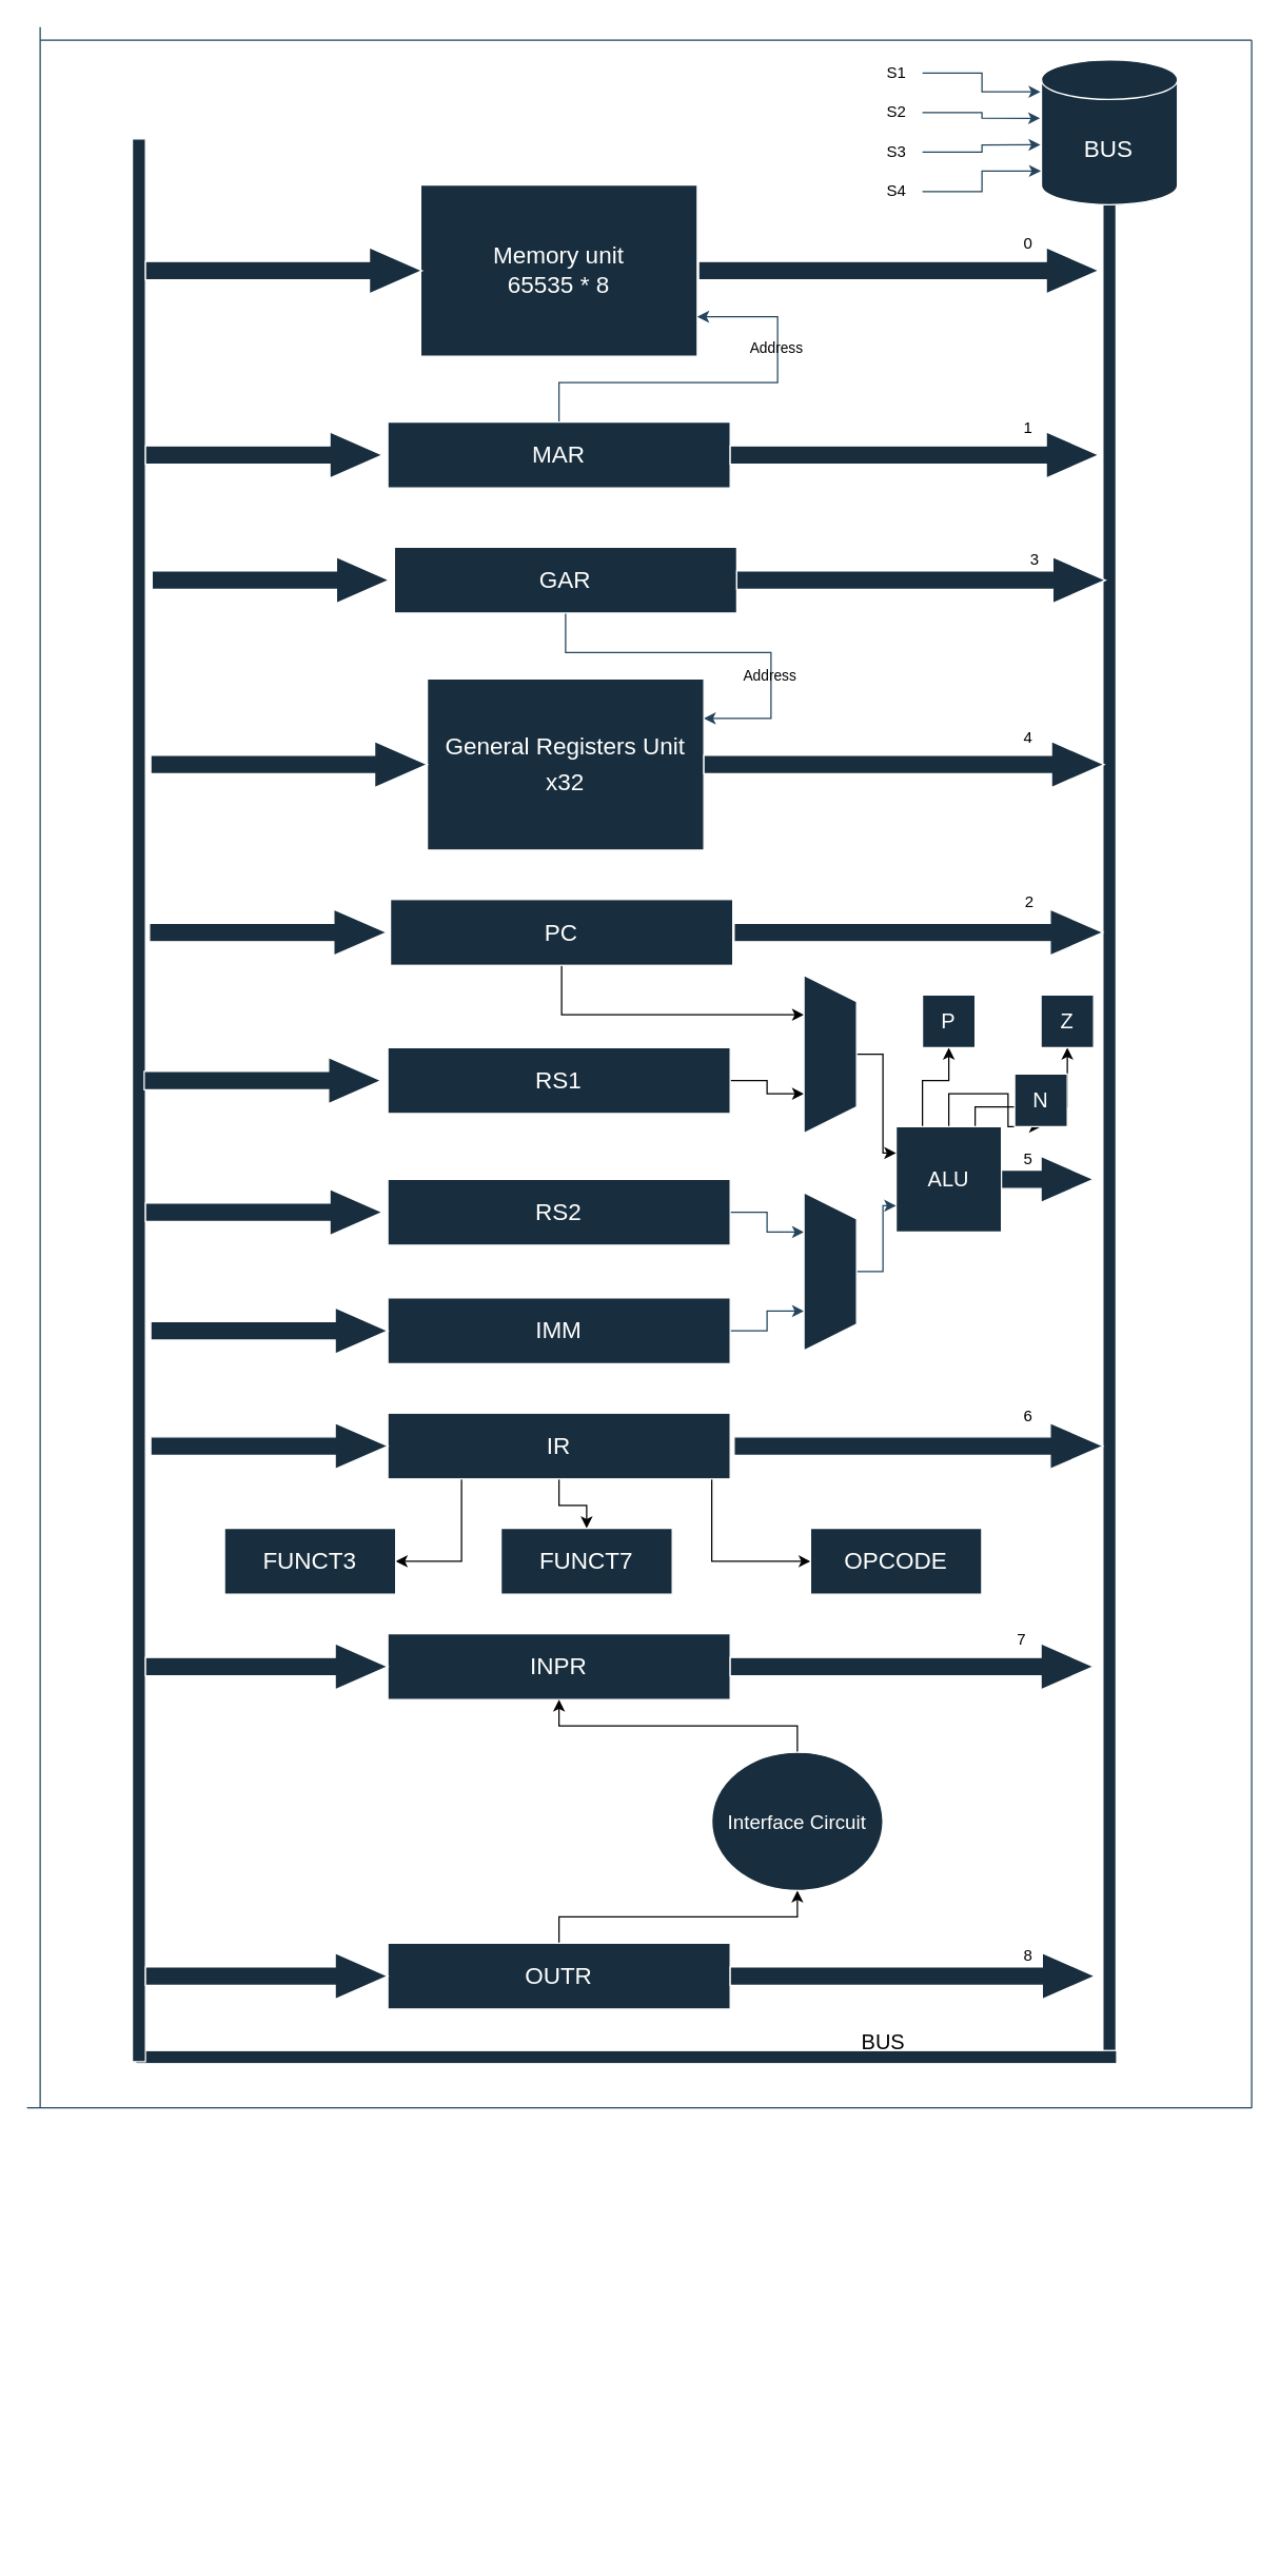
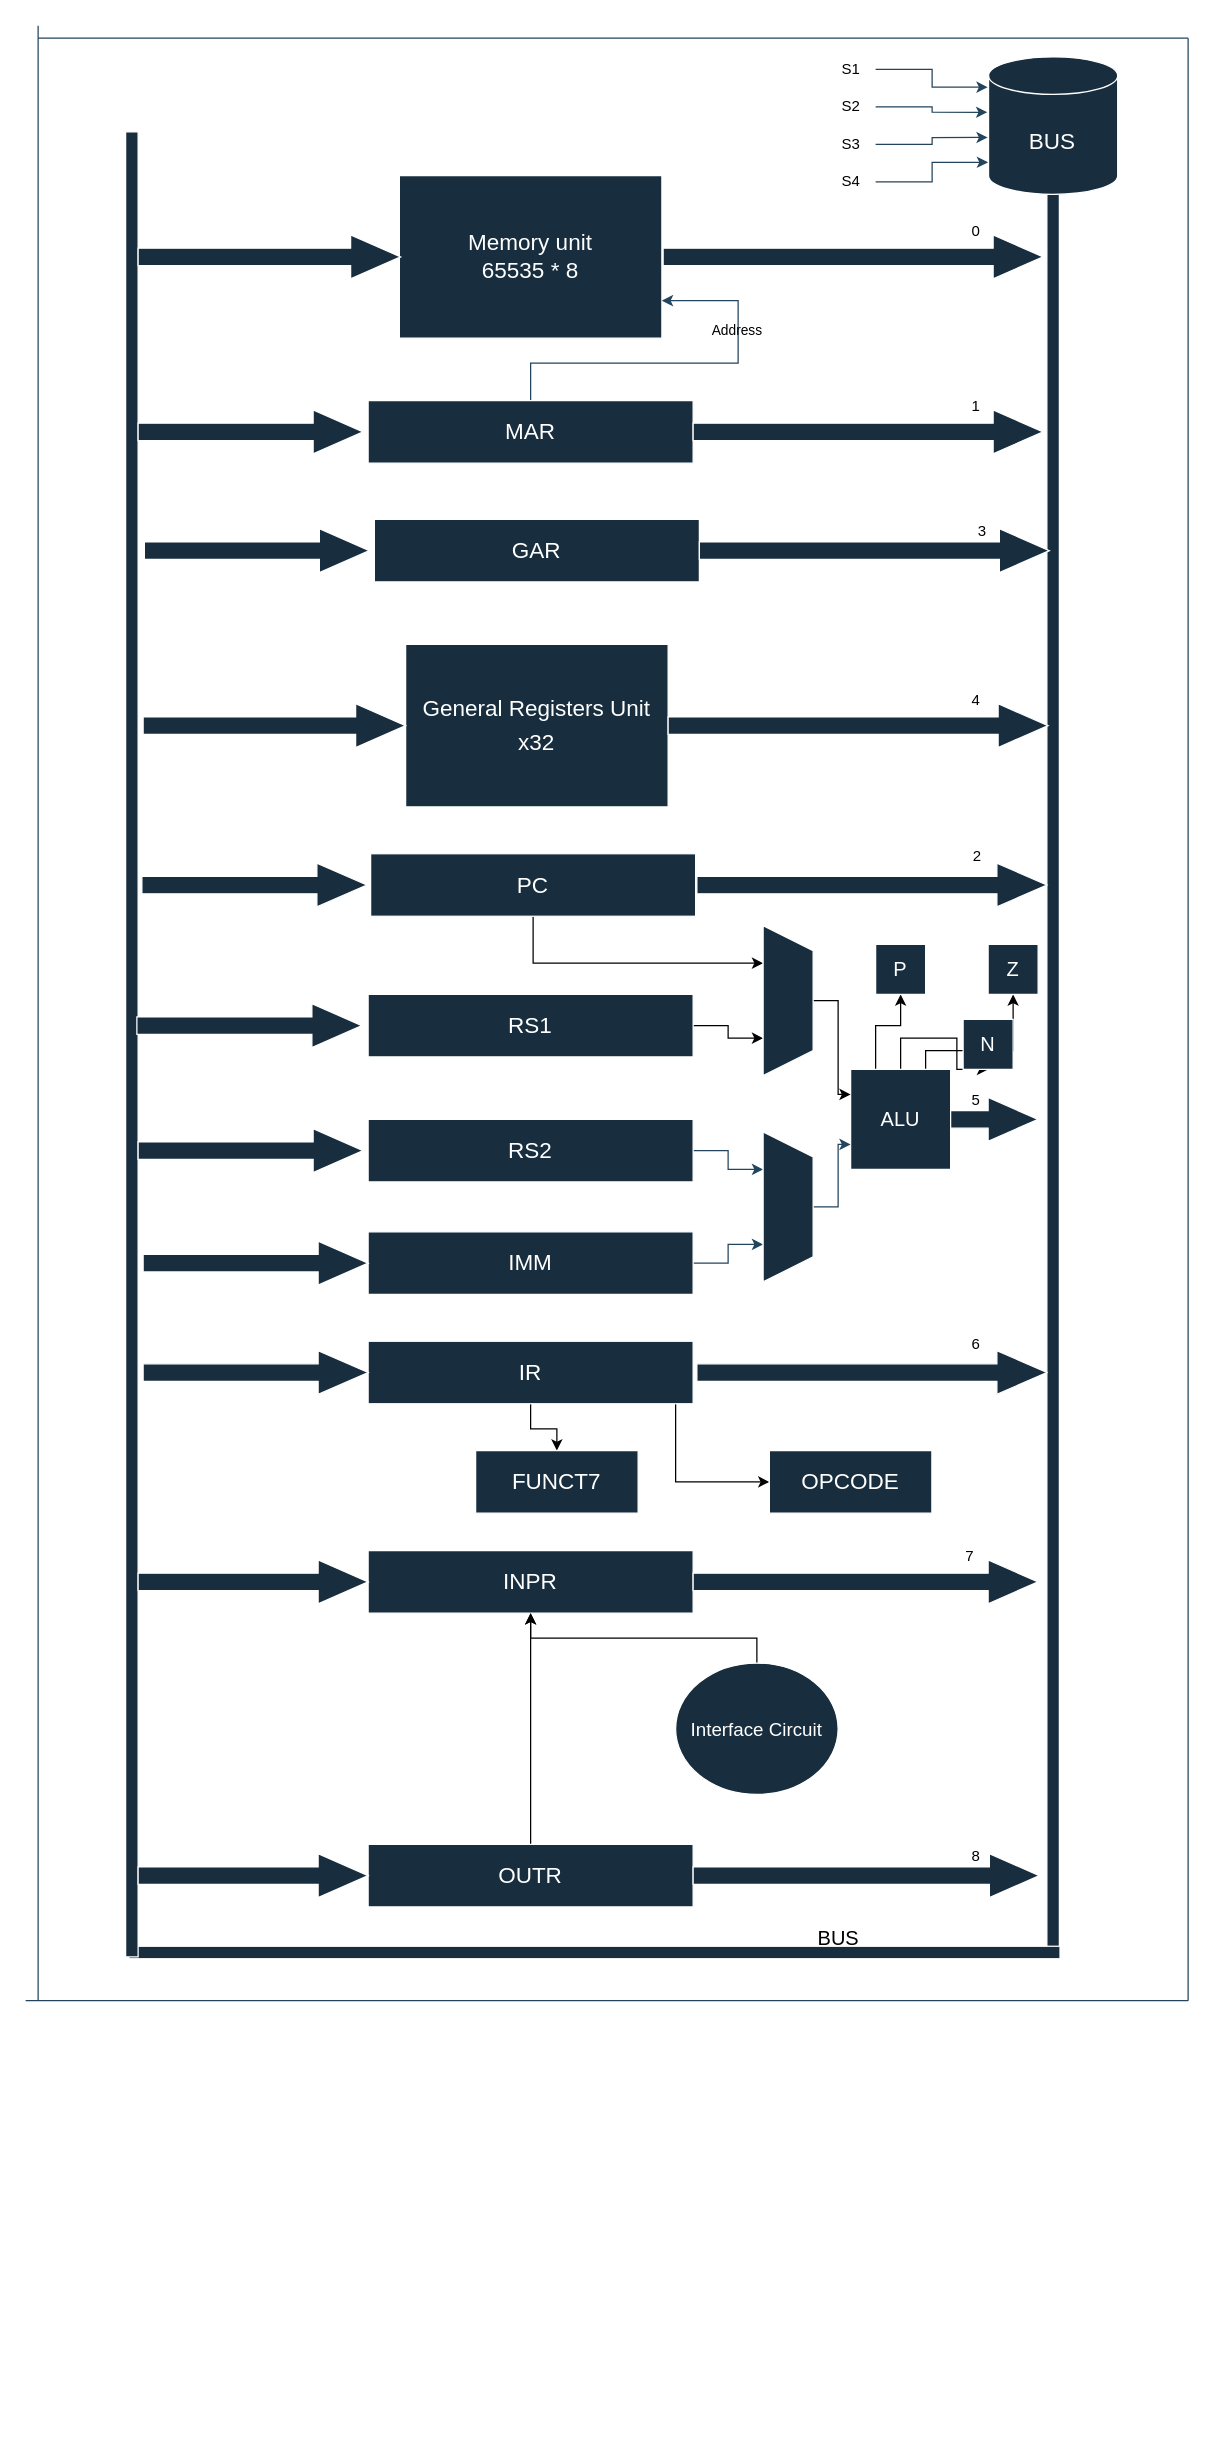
- <mxCell id="12" value="" style="edgeStyle=orthogonalEdgeStyle;rounded=0;orthogonalLoop=1;jettySize=auto;html=1;labelBackgroundColor=none;fontColor=default;strokeColor=#23445D;" parent="1" source="14" target="15" edge="1"><mxGeometry relative="1" as="geometry"><Array as="points"><mxPoint x="429" y="495" /><mxPoint x="585" y="495" /><mxPoint x="585" y="545" /></Array></mxGeometry></mxCell>
- <mxCell id="13" value="Address" style="edgeLabel;html=1;align=center;verticalAlign=middle;resizable=0;points=[];labelBackgroundColor=none;rounded=0;fontColor=light-dark(#000000, #121212);" parent="12" vertex="1" connectable="0"><mxGeometry x="0.417" y="-2" relative="1" as="geometry"><mxPoint as="offset" /></mxGeometry></mxCell>
- <mxCell id="9" style="edgeStyle=orthogonalEdgeStyle;rounded=0;orthogonalLoop=1;jettySize=auto;html=1;entryX=1;entryY=0.5;entryDx=0;entryDy=0;" edge="1" parent="1" source="11" target="83"><mxGeometry relative="1" as="geometry"><Array as="points"><mxPoint x="350" y="1185" /></Array></mxGeometry></mxCell>
- <mxCell id="83" value="&lt;span style=&quot;font-size: 18px;&quot;&gt;FUNCT3&lt;/span&gt;" style="rounded=0;whiteSpace=wrap;html=1;labelBackgroundColor=none;fillColor=#182E3E;strokeColor=#FFFFFF;fontColor=#FFFFFF;" vertex="1" parent="1"><mxGeometry x="170" y="1160" width="130" height="50" as="geometry" /></mxCell>
- <mxCell id="66" style="edgeStyle=orthogonalEdgeStyle;rounded=0;orthogonalLoop=1;jettySize=auto;html=1;entryX=0.5;entryY=1;entryDx=0;entryDy=0;" edge="1" parent="1" source="67" target="73"><mxGeometry relative="1" as="geometry" /></mxCell>
+ <mxCell id="66" style="edgeStyle=orthogonalEdgeStyle;rounded=0;orthogonalLoop=1;jettySize=auto;html=1;" edge="1" parent="1" source="67" target="65"><mxGeometry relative="1" as="geometry" /></mxCell>
